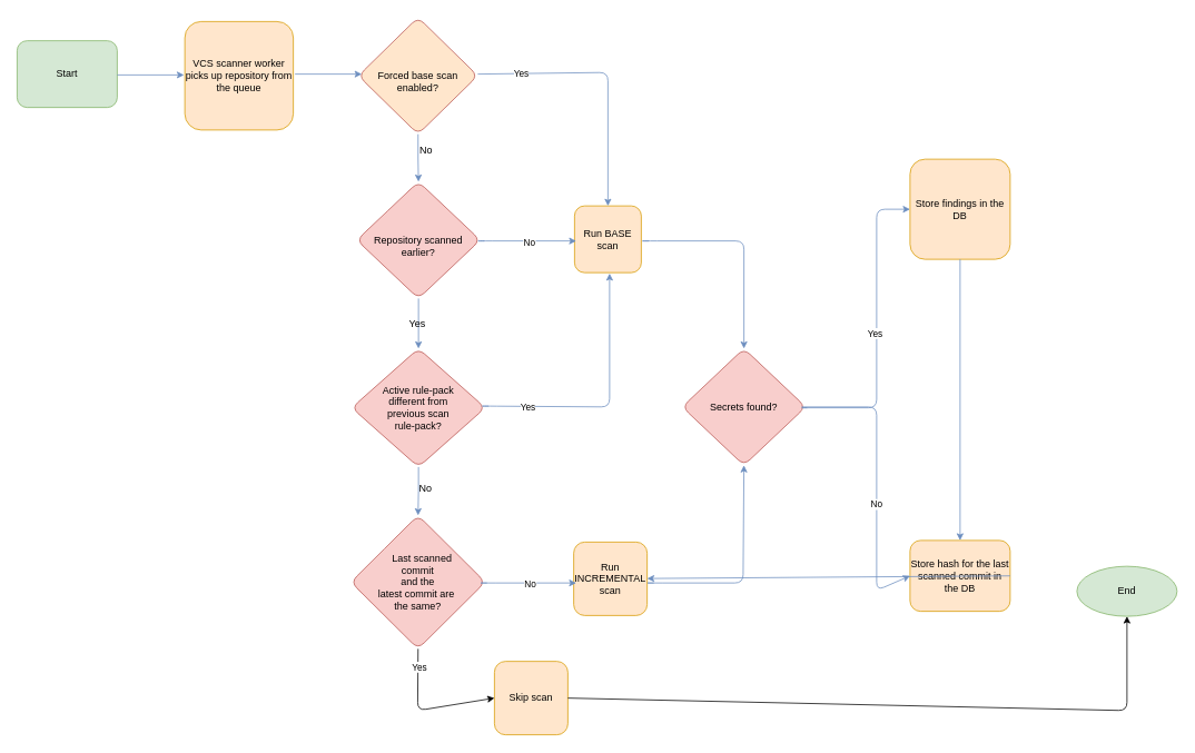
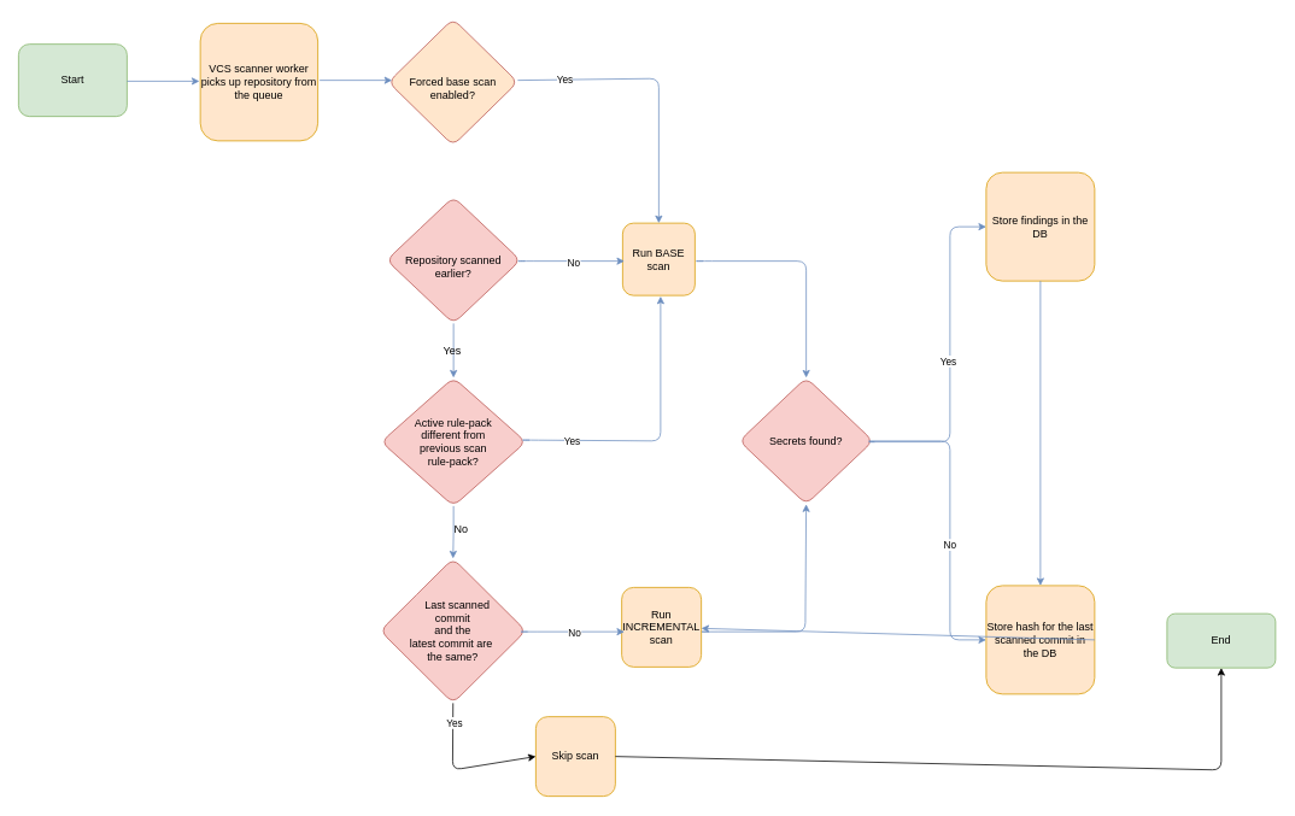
- <mxCell id="4" style="edgeStyle=orthogonalEdgeStyle;rounded=0;orthogonalLoop=1;jettySize=auto;html=1;exitX=0.5;exitY=1;exitDx=0;exitDy=0;entryX=0.5;entryY=0;entryDx=0;entryDy=0;strokeColor=#6C8EBF;fillColor=#6C8EBF;" edge="1" parent="1" source="6" target="8"><mxGeometry relative="1" as="geometry" /></mxCell>
- <mxCell id="5" value="No" style="text;html=1;resizable=0;points=[];align=center;verticalAlign=middle;labelBackgroundColor=#ffffff;fontStyle=0" vertex="1" connectable="0" parent="4"><mxGeometry x="-0.368" y="4" relative="1" as="geometry"><mxPoint x="5" as="offset" /></mxGeometry></mxCell>
- <mxCell id="26" value="Store hash for the last scanned commit in the DB" style="whiteSpace=wrap;html=1;aspect=fixed;rounded=1;fillColor=#ffe6cc;strokeColor=#d79b00;" parent="1" vertex="1"><mxGeometry x="1090" y="647" width="120" height="85" as="geometry" /></mxCell>
+ <mxCell id="26" value="Store hash for the last scanned commit in the DB" style="whiteSpace=wrap;html=1;aspect=fixed;rounded=1;fillColor=#ffe6cc;strokeColor=#d79b00;" parent="1" vertex="1"><mxGeometry x="1090" y="647" width="120" height="120" as="geometry" /></mxCell>
- <mxCell id="32" value="End" style="ellipse;whiteSpace=wrap;html=1;fillColor=#d5e8d4;strokeColor=#82b366;" parent="1" vertex="1"><mxGeometry x="1290" y="678" width="120" height="60" as="geometry" /></mxCell>
+ <mxCell id="32" value="End" style="rounded=1;whiteSpace=wrap;html=1;fillColor=#d5e8d4;strokeColor=#82b366;" parent="1" vertex="1"><mxGeometry x="1290" y="678" width="120" height="60" as="geometry" /></mxCell>
